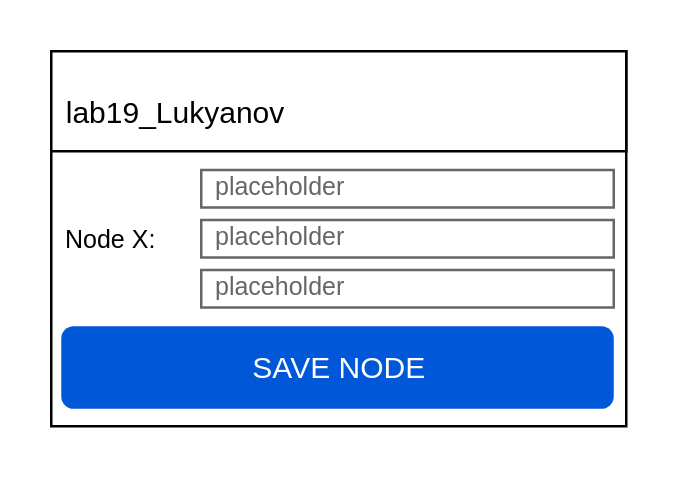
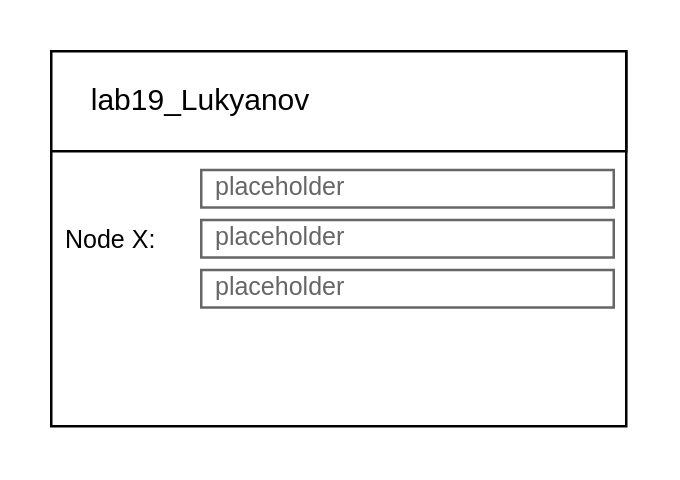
- <mxCell id="4" value="lab19_Lukyanov" style="text;html=1;strokeColor=none;fillColor=none;align=center;verticalAlign=middle;whiteSpace=wrap;rounded=0;" parent="1" vertex="1"><mxGeometry x="50" y="35" width="40" height="20" as="geometry" /></mxCell>
+ <mxCell id="4" value="lab19_Lukyanov" style="text;html=1;strokeColor=none;fillColor=none;align=center;verticalAlign=middle;whiteSpace=wrap;rounded=0;" parent="1" vertex="1"><mxGeometry x="60" y="30" width="40" height="20" as="geometry" /></mxCell>
- <mxCell id="9" value="SAVE NODE" style="rounded=1;fillColor=#0057D8;align=center;strokeColor=none;html=1;fontColor=#ffffff;fontSize=12" parent="1" vertex="1"><mxGeometry x="24" y="130" width="221" height="33" as="geometry" /></mxCell>
